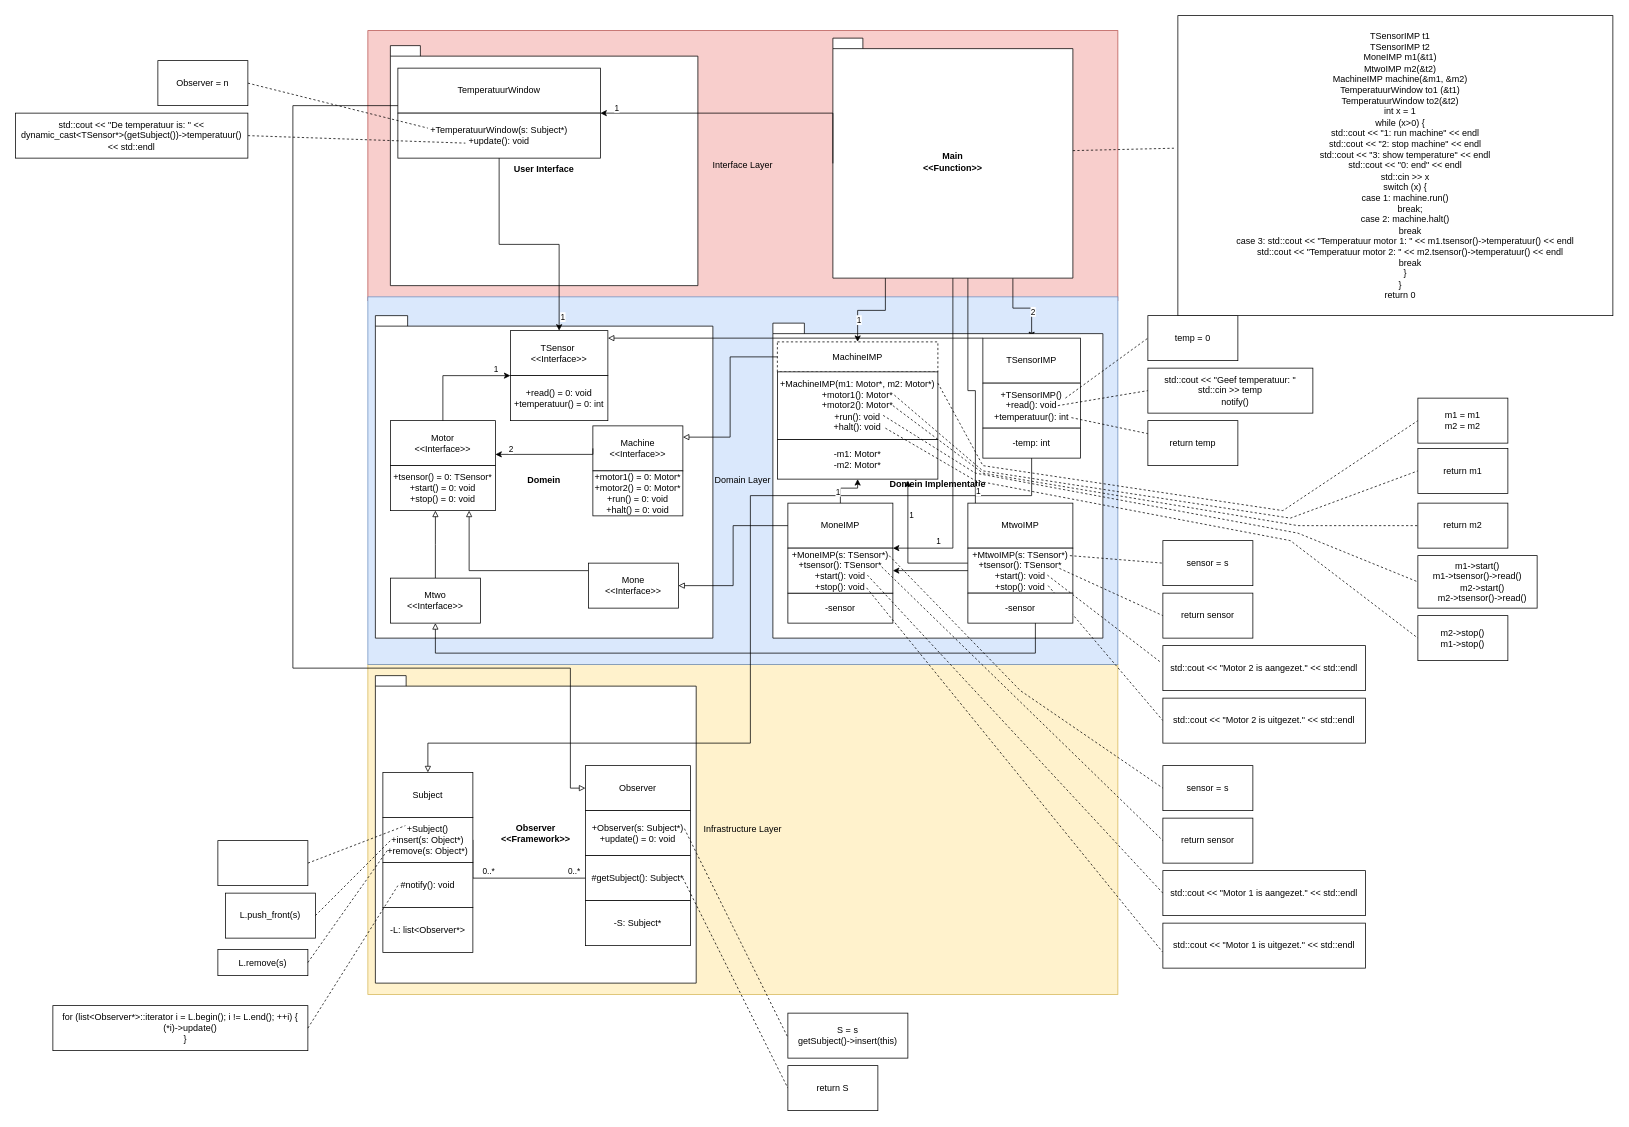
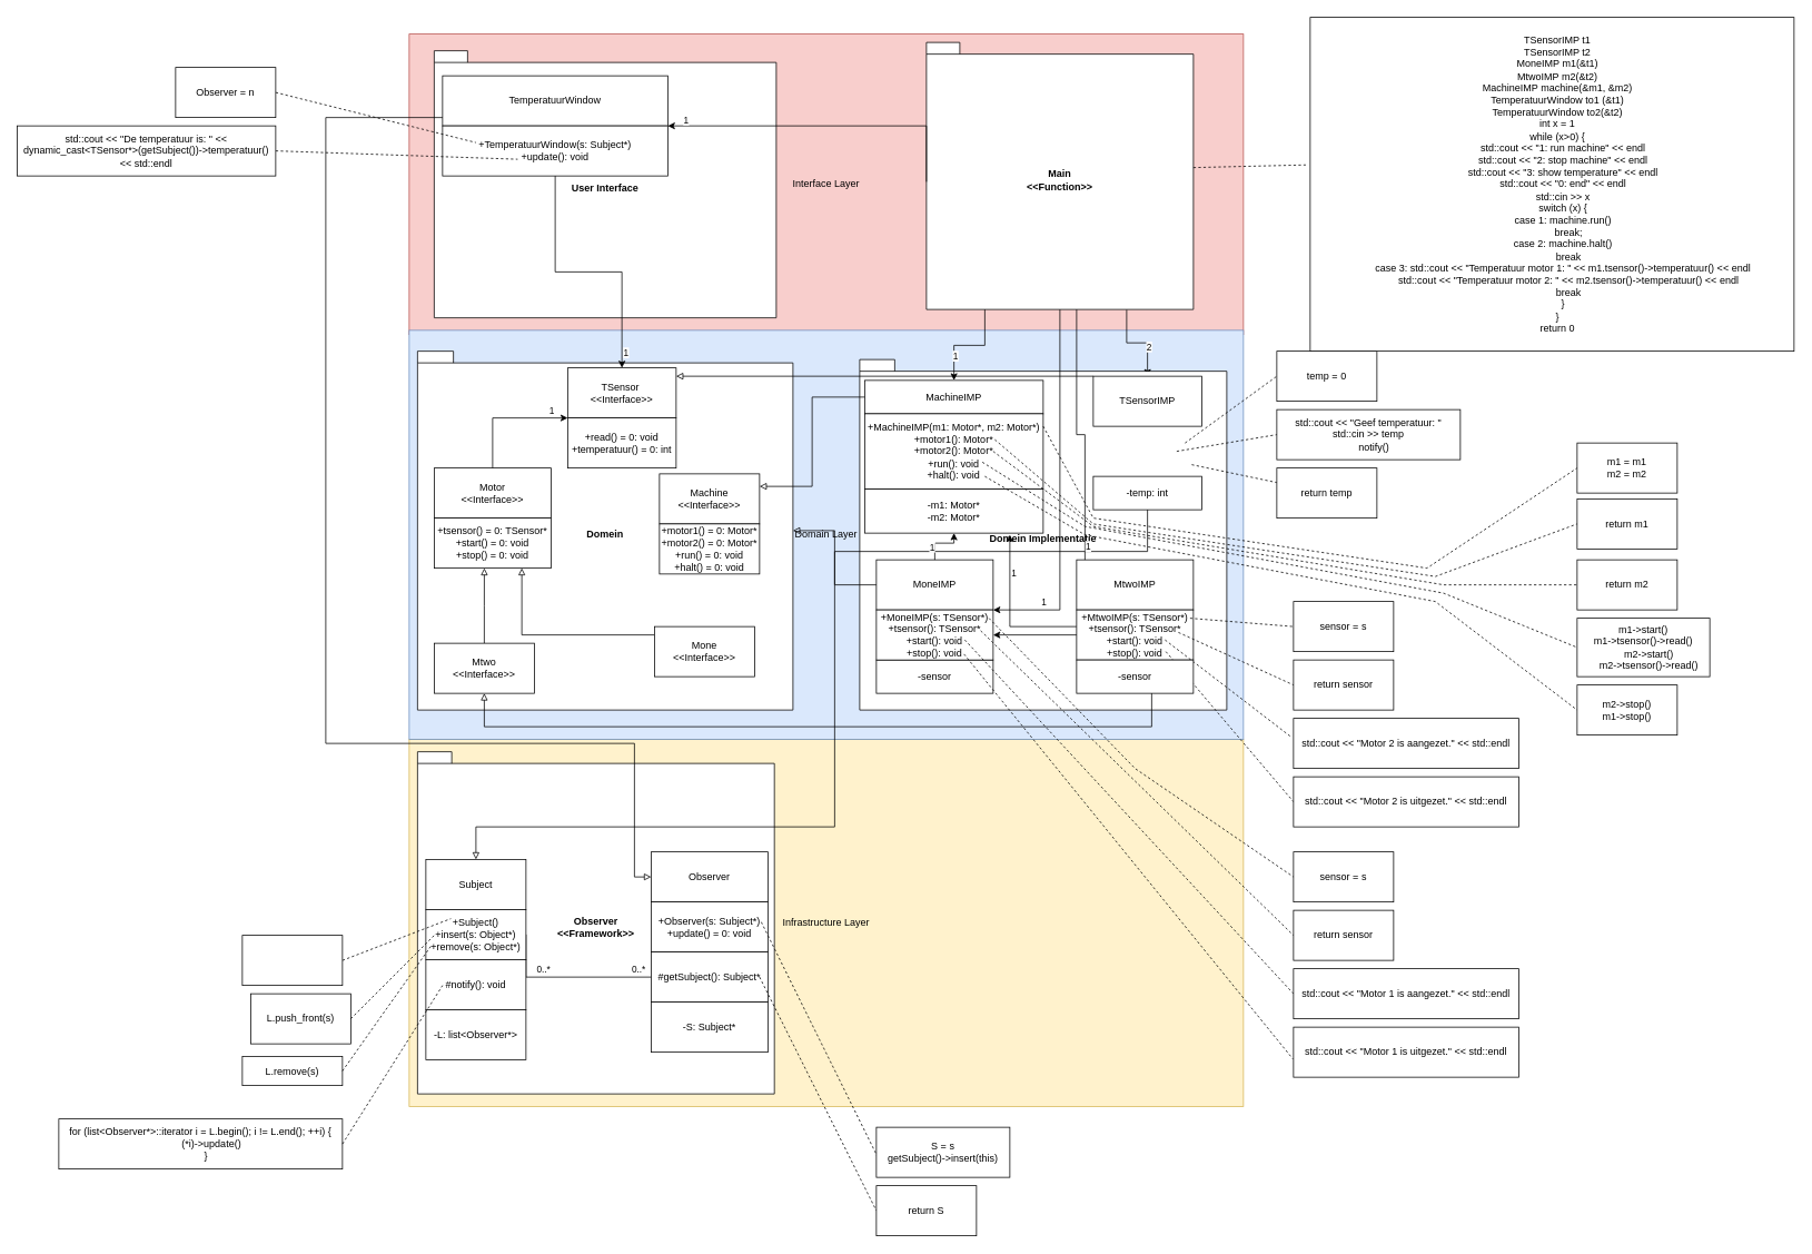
- <mxCell id="31" value="MachineIMP" style="rounded=0;whiteSpace=wrap;html=1;dashed=1;" parent="30" vertex="1"><mxGeometry width="214" height="40" as="geometry" /></mxCell>
+ <mxCell id="31" value="MachineIMP" style="rounded=0;whiteSpace=wrap;html=1;" parent="30" vertex="1"><mxGeometry width="214" height="40" as="geometry" /></mxCell>
- <mxCell id="23" value="+TSensorIMP()&lt;br&gt;+read(): void&lt;br&gt;+temperatuur(): int" style="rounded=0;whiteSpace=wrap;html=1;" parent="21" vertex="1"><mxGeometry y="60" width="130" height="60" as="geometry" /></mxCell>
- <mxCell id="98" style="edgeStyle=orthogonalEdgeStyle;rounded=0;orthogonalLoop=1;jettySize=auto;html=1;exitX=0;exitY=0.5;exitDx=0;exitDy=0;entryX=1;entryY=0.75;entryDx=0;entryDy=0;" parent="1" source="85" target="88" edge="1"><mxGeometry relative="1" as="geometry"><Array as="points"><mxPoint x="790" y="605" /></Array></mxGeometry></mxCell>
- <mxCell id="99" value="2" style="edgeLabel;html=1;align=center;verticalAlign=middle;resizable=0;points=[];" parent="98" vertex="1" connectable="0"><mxGeometry x="0.734" relative="1" as="geometry"><mxPoint x="2" y="-8" as="offset" /></mxGeometry></mxCell>
- <mxCell id="104" style="edgeStyle=orthogonalEdgeStyle;rounded=0;orthogonalLoop=1;jettySize=auto;html=1;entryX=1;entryY=0.5;entryDx=0;entryDy=0;endArrow=block;endFill=0;" parent="1" source="41" target="78" edge="1"><mxGeometry relative="1" as="geometry" /></mxCell>
+ <mxCell id="104" style="edgeStyle=orthogonalEdgeStyle;rounded=0;orthogonalLoop=1;jettySize=auto;html=1;endArrow=block;endFill=0;" parent="1" source="41" target="76" edge="1"><mxGeometry relative="1" as="geometry" /></mxCell>
